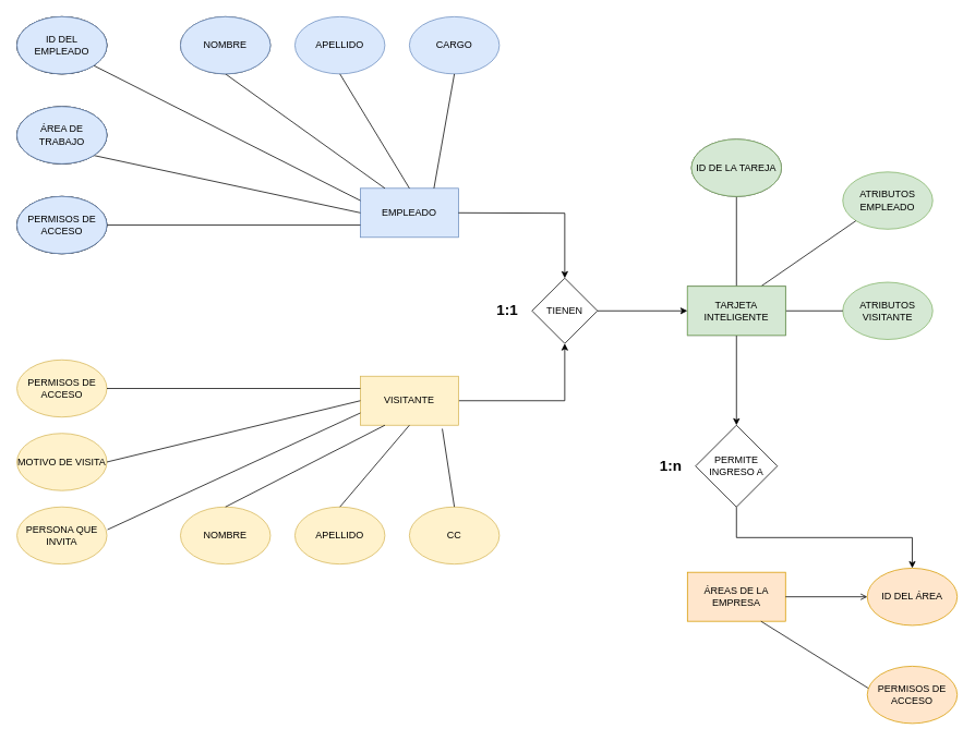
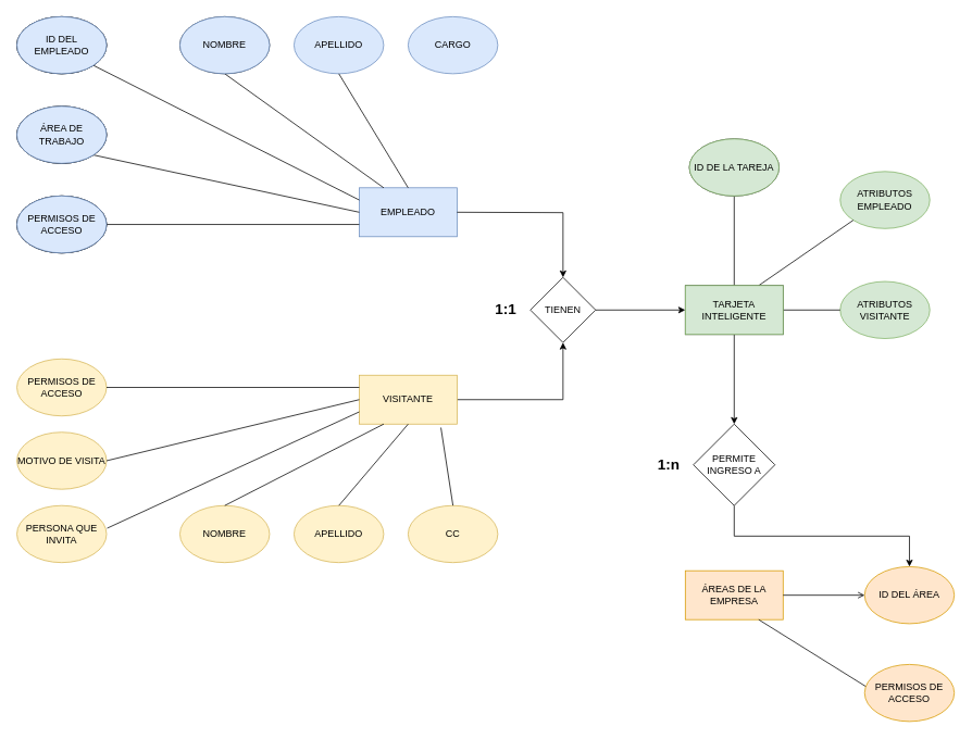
- <mxCell id="21" value="" style="endArrow=none;html=1;rounded=0;entryX=0.5;entryY=1;entryDx=0;entryDy=0;exitX=0.75;exitY=0;exitDx=0;exitDy=0;" edge="1" parent="1" source="2" target="14"><mxGeometry width="50" height="50" relative="1" as="geometry"><mxPoint x="645" y="240" as="sourcePoint" /><mxPoint x="550" y="50" as="targetPoint" /></mxGeometry></mxCell>
